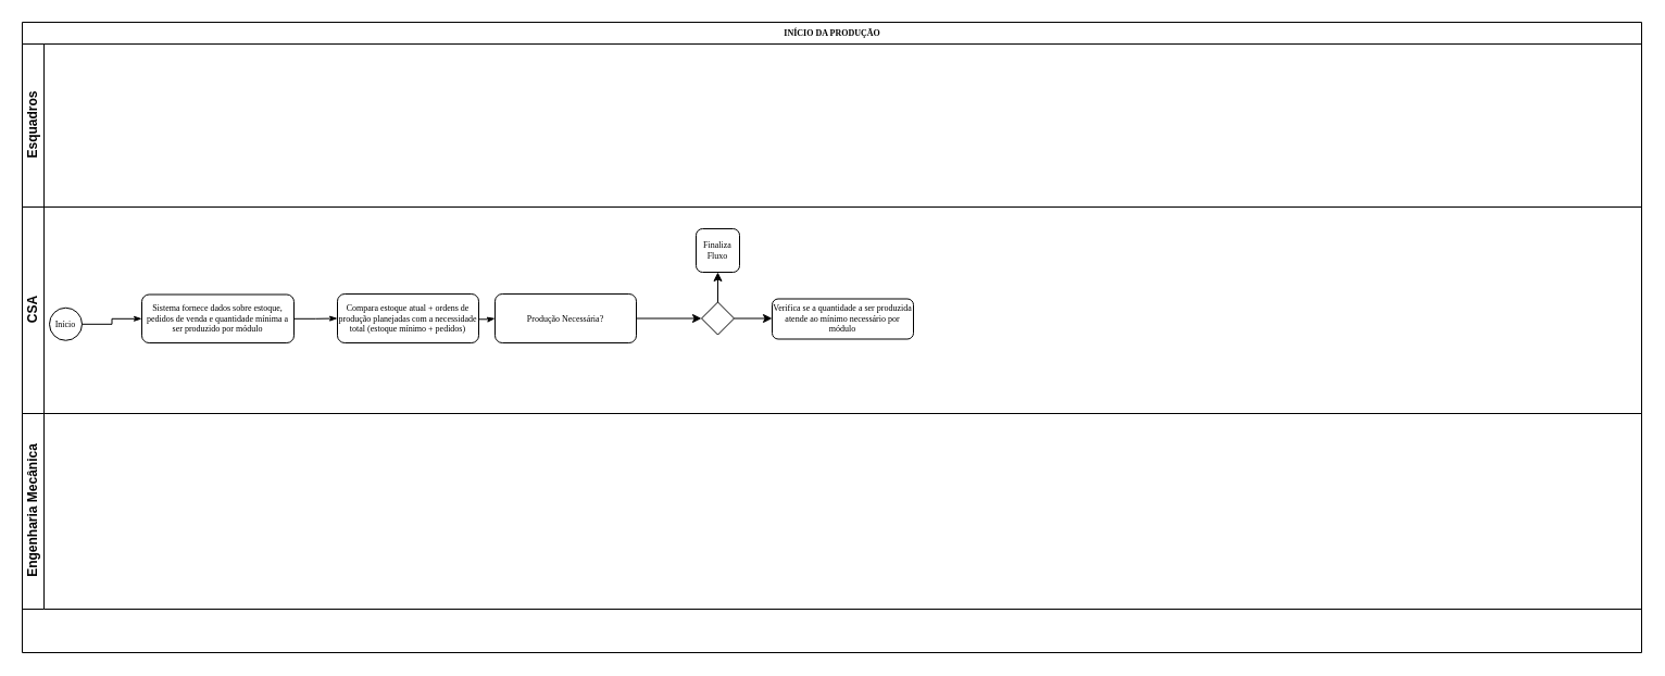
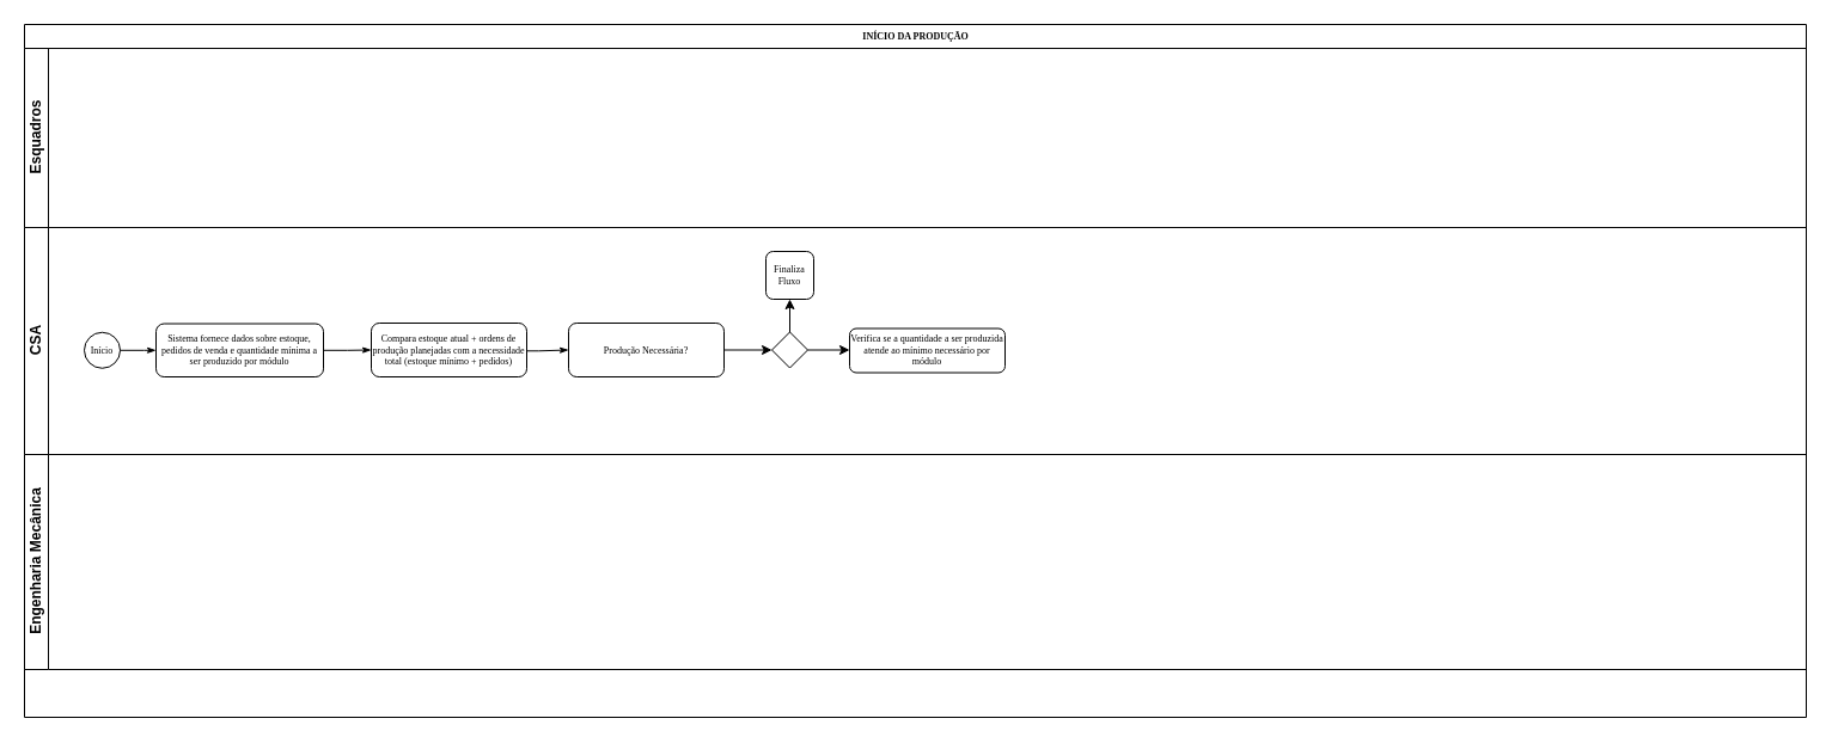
- <mxCell id="15" value="Produção Necessária?" style="rounded=1;whiteSpace=wrap;html=1;shadow=0;labelBackgroundColor=none;strokeWidth=1;fontFamily=Verdana;fontSize=8;align=center;" vertex="1" parent="4"><mxGeometry x="435" y="80" width="130" height="45" as="geometry" /></mxCell>
+ <mxCell id="15" value="Produção Necessária?" style="rounded=1;whiteSpace=wrap;html=1;shadow=0;labelBackgroundColor=none;strokeWidth=1;fontFamily=Verdana;fontSize=8;align=center;" vertex="1" parent="4"><mxGeometry x="455" y="80" width="130" height="45" as="geometry" /></mxCell>
- <mxCell id="13" value="Início" style="ellipse;whiteSpace=wrap;html=1;rounded=0;shadow=0;labelBackgroundColor=none;strokeWidth=1;fontFamily=Verdana;fontSize=8;align=center;" parent="4" vertex="1"><mxGeometry x="25" y="92.75" width="30" height="30" as="geometry" /></mxCell>
+ <mxCell id="13" value="Início" style="ellipse;whiteSpace=wrap;html=1;rounded=0;shadow=0;labelBackgroundColor=none;strokeWidth=1;fontFamily=Verdana;fontSize=8;align=center;" parent="4" vertex="1"><mxGeometry x="50" y="87.75" width="30" height="30" as="geometry" /></mxCell>
